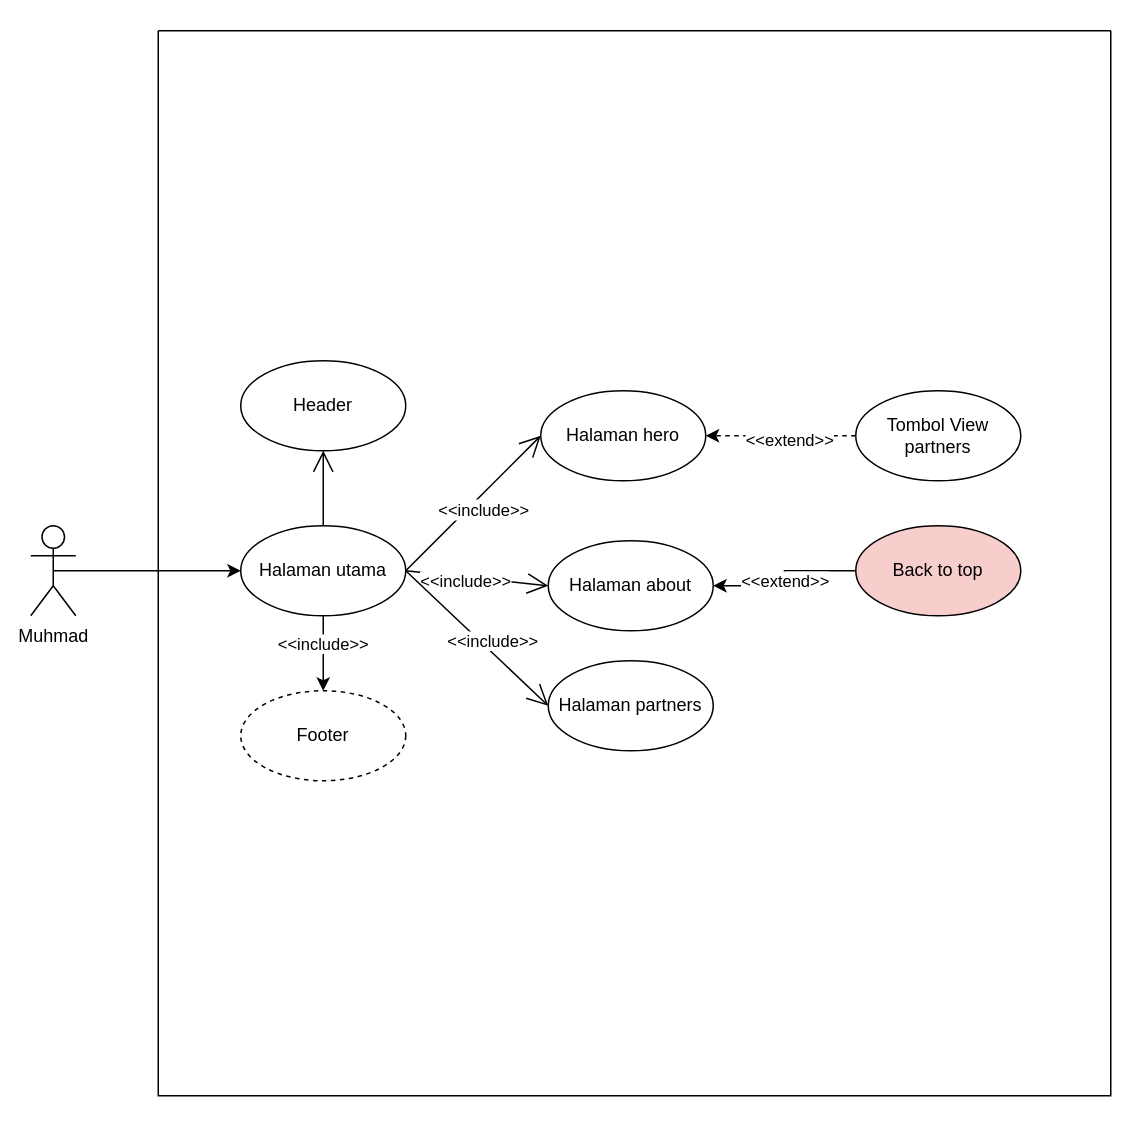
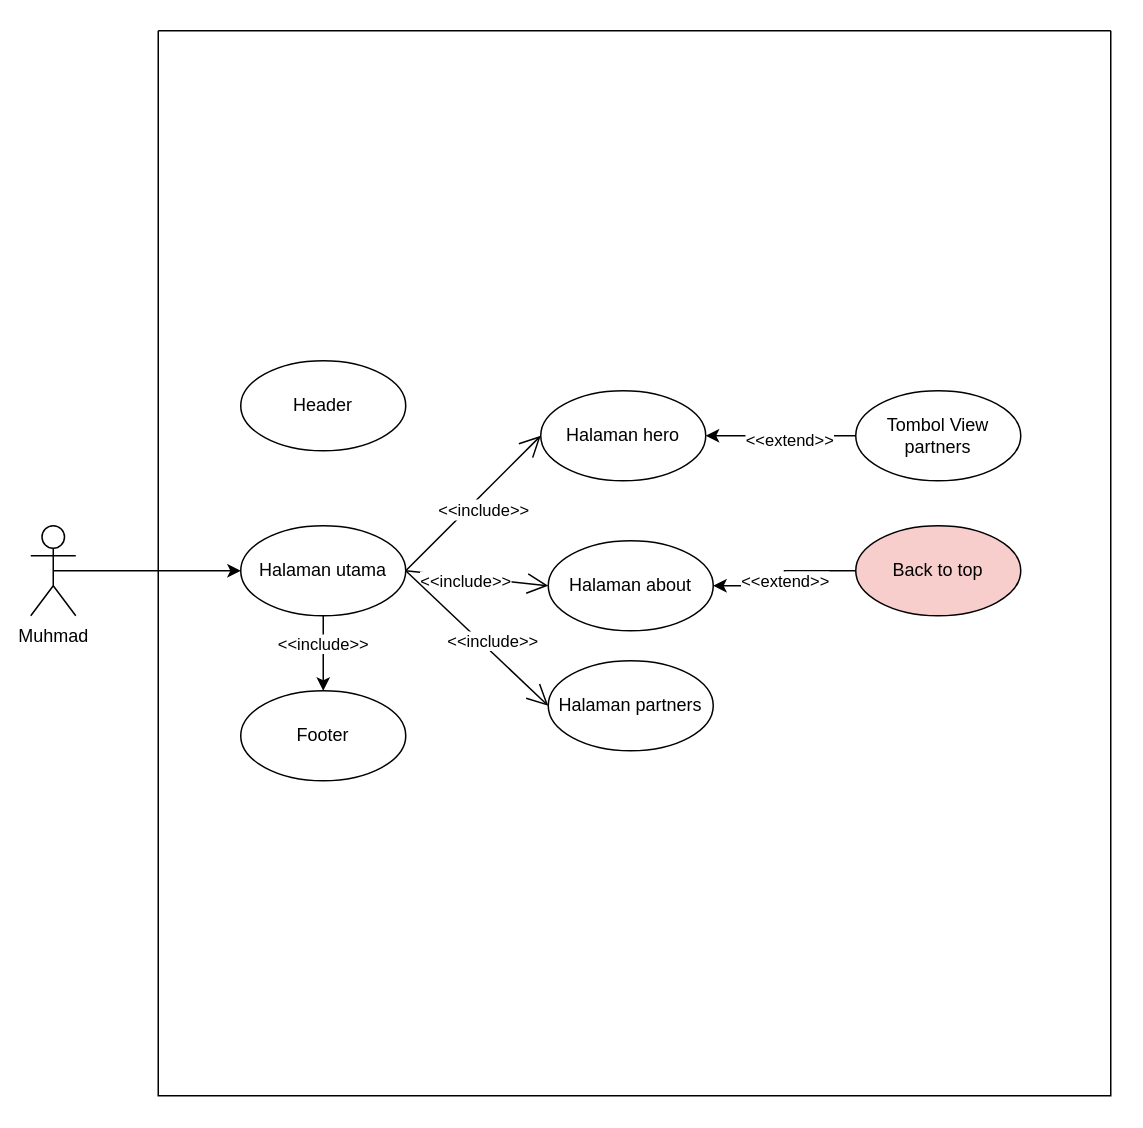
- <mxCell id="21" style="edgeStyle=orthogonalEdgeStyle;rounded=0;orthogonalLoop=1;jettySize=auto;html=1;entryX=1;entryY=0.5;entryDx=0;entryDy=0;dashed=1;" edge="1" parent="4" source="23" target="9"><mxGeometry relative="1" as="geometry" /></mxCell>
+ <mxCell id="21" style="edgeStyle=orthogonalEdgeStyle;rounded=0;orthogonalLoop=1;jettySize=auto;html=1;entryX=1;entryY=0.5;entryDx=0;entryDy=0;" edge="1" parent="4" source="23" target="9"><mxGeometry relative="1" as="geometry" /></mxCell>
- <mxCell id="20" value="" style="endArrow=open;endFill=1;endSize=12;html=1;rounded=0;exitX=0.5;exitY=0;exitDx=0;exitDy=0;entryX=0.5;entryY=1;entryDx=0;entryDy=0;" edge="1" parent="4" source="7" target="19"><mxGeometry width="160" relative="1" as="geometry"><mxPoint x="170" y="170" as="sourcePoint" /><mxPoint x="330" y="170" as="targetPoint" /></mxGeometry></mxCell>
- <mxCell id="8" value="Footer" style="ellipse;whiteSpace=wrap;html=1;dashed=1;" vertex="1" parent="4"><mxGeometry x="55" y="440" width="110" height="60" as="geometry" /></mxCell>
+ <mxCell id="8" value="Footer" style="ellipse;whiteSpace=wrap;html=1;" vertex="1" parent="4"><mxGeometry x="55" y="440" width="110" height="60" as="geometry" /></mxCell>
